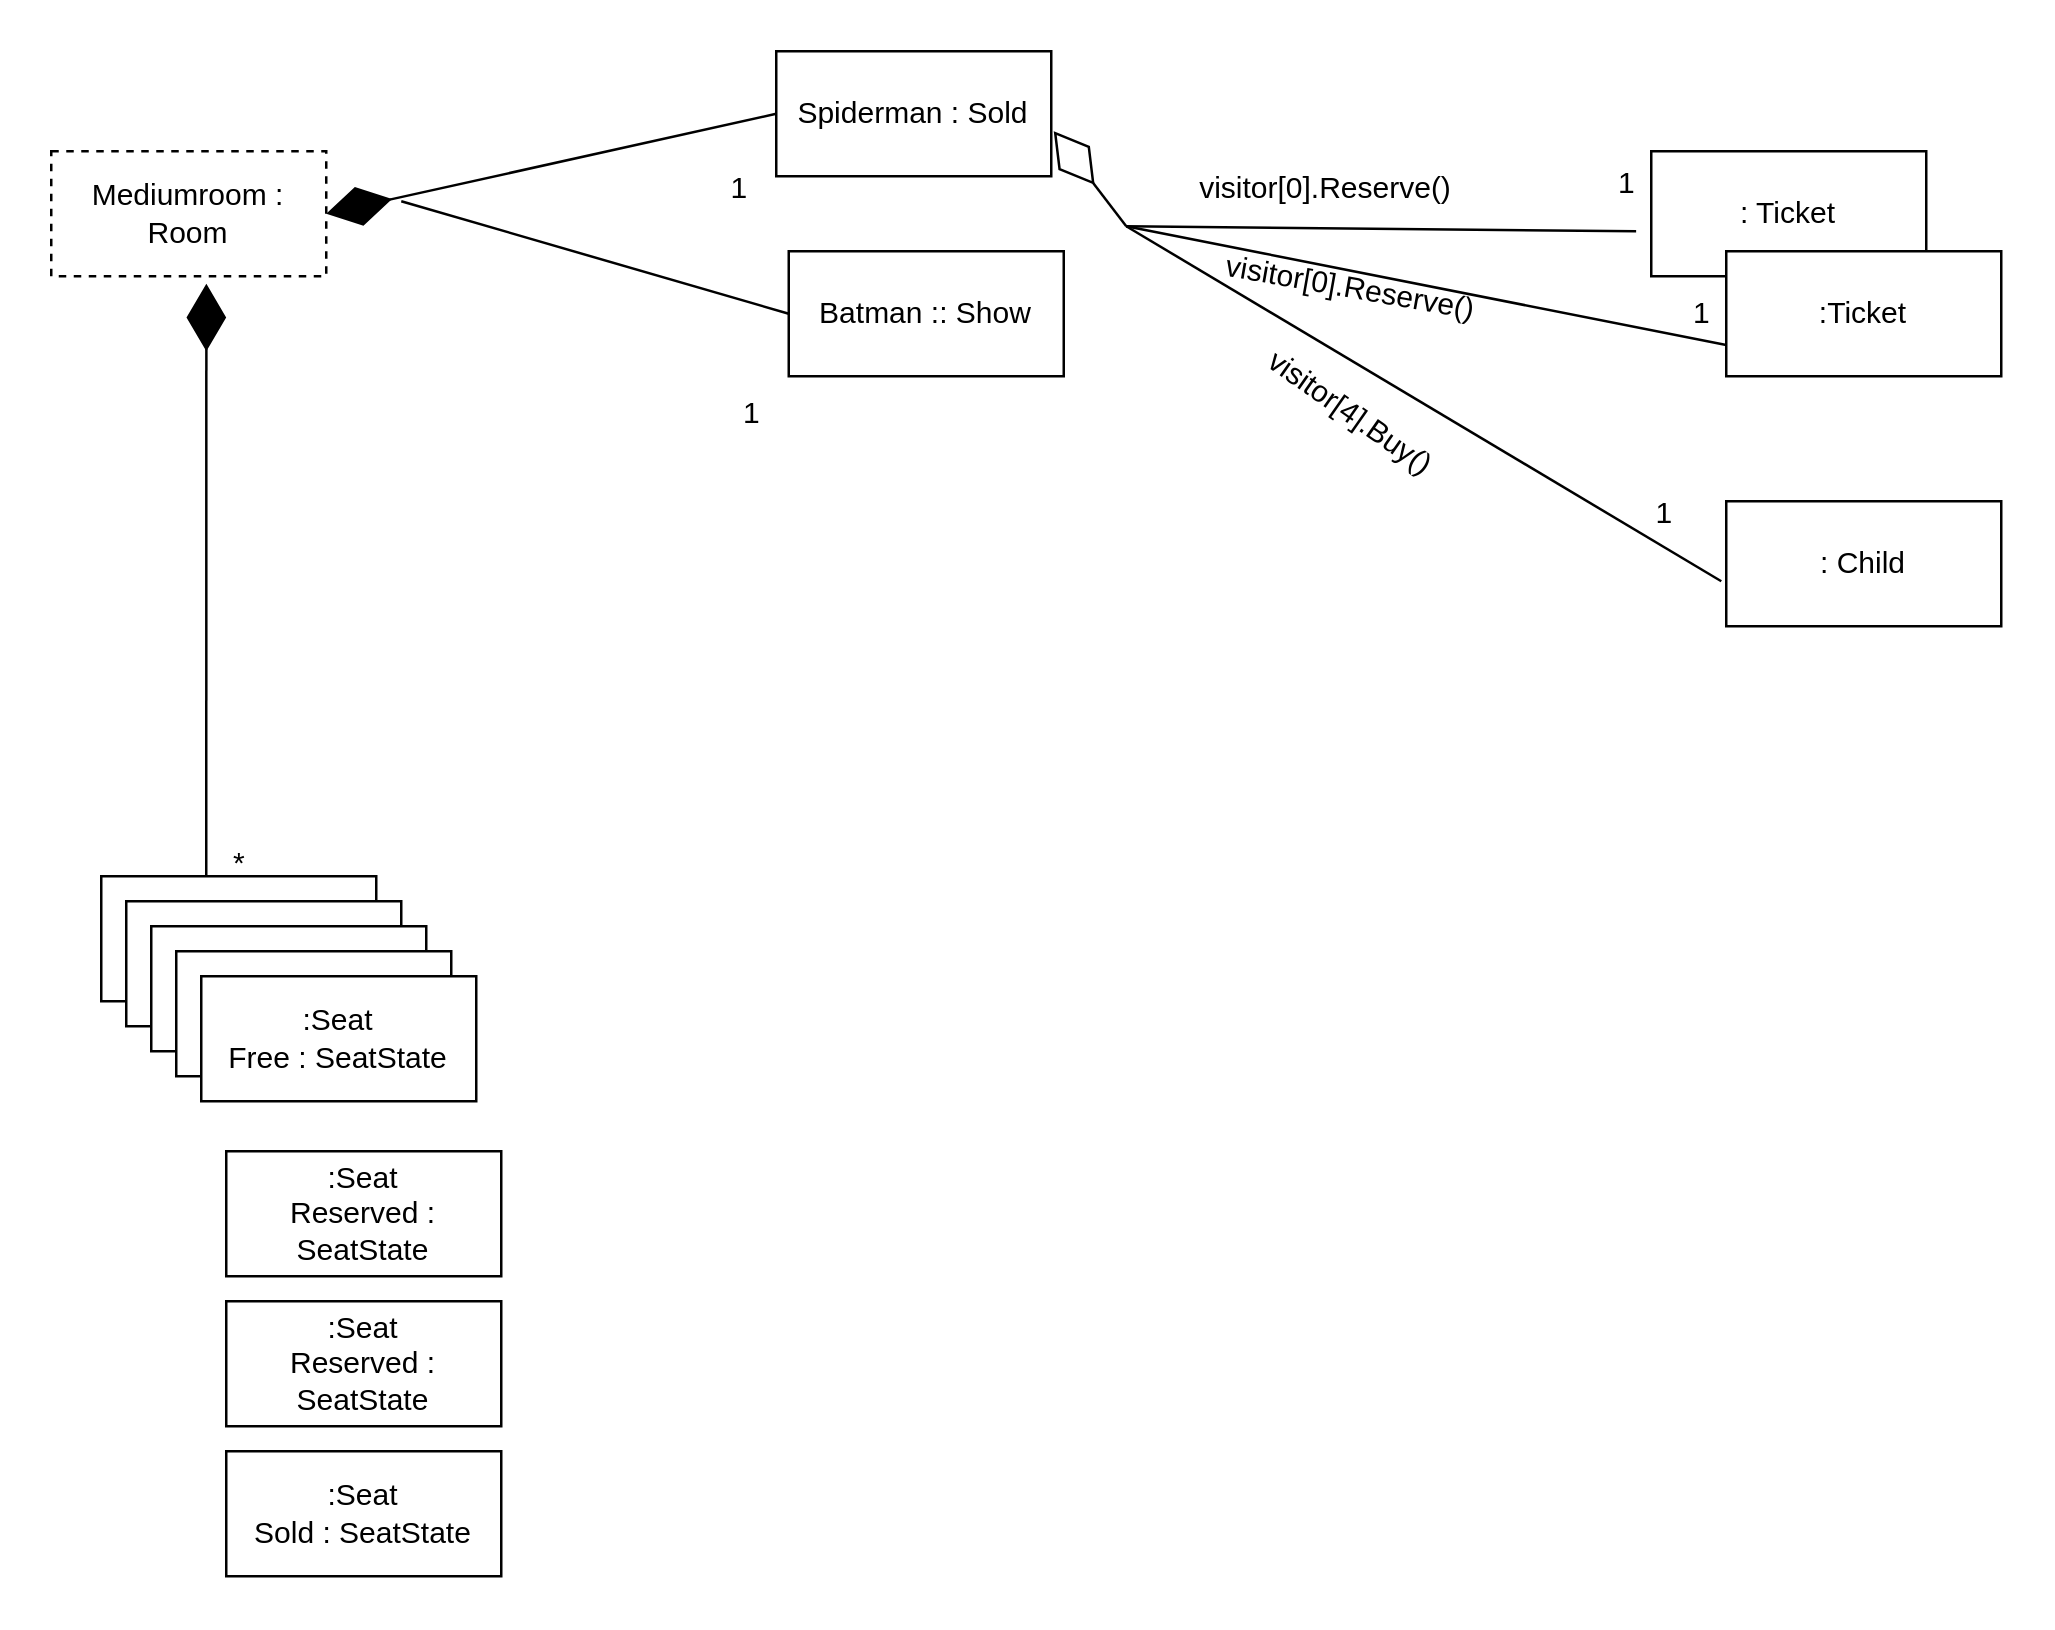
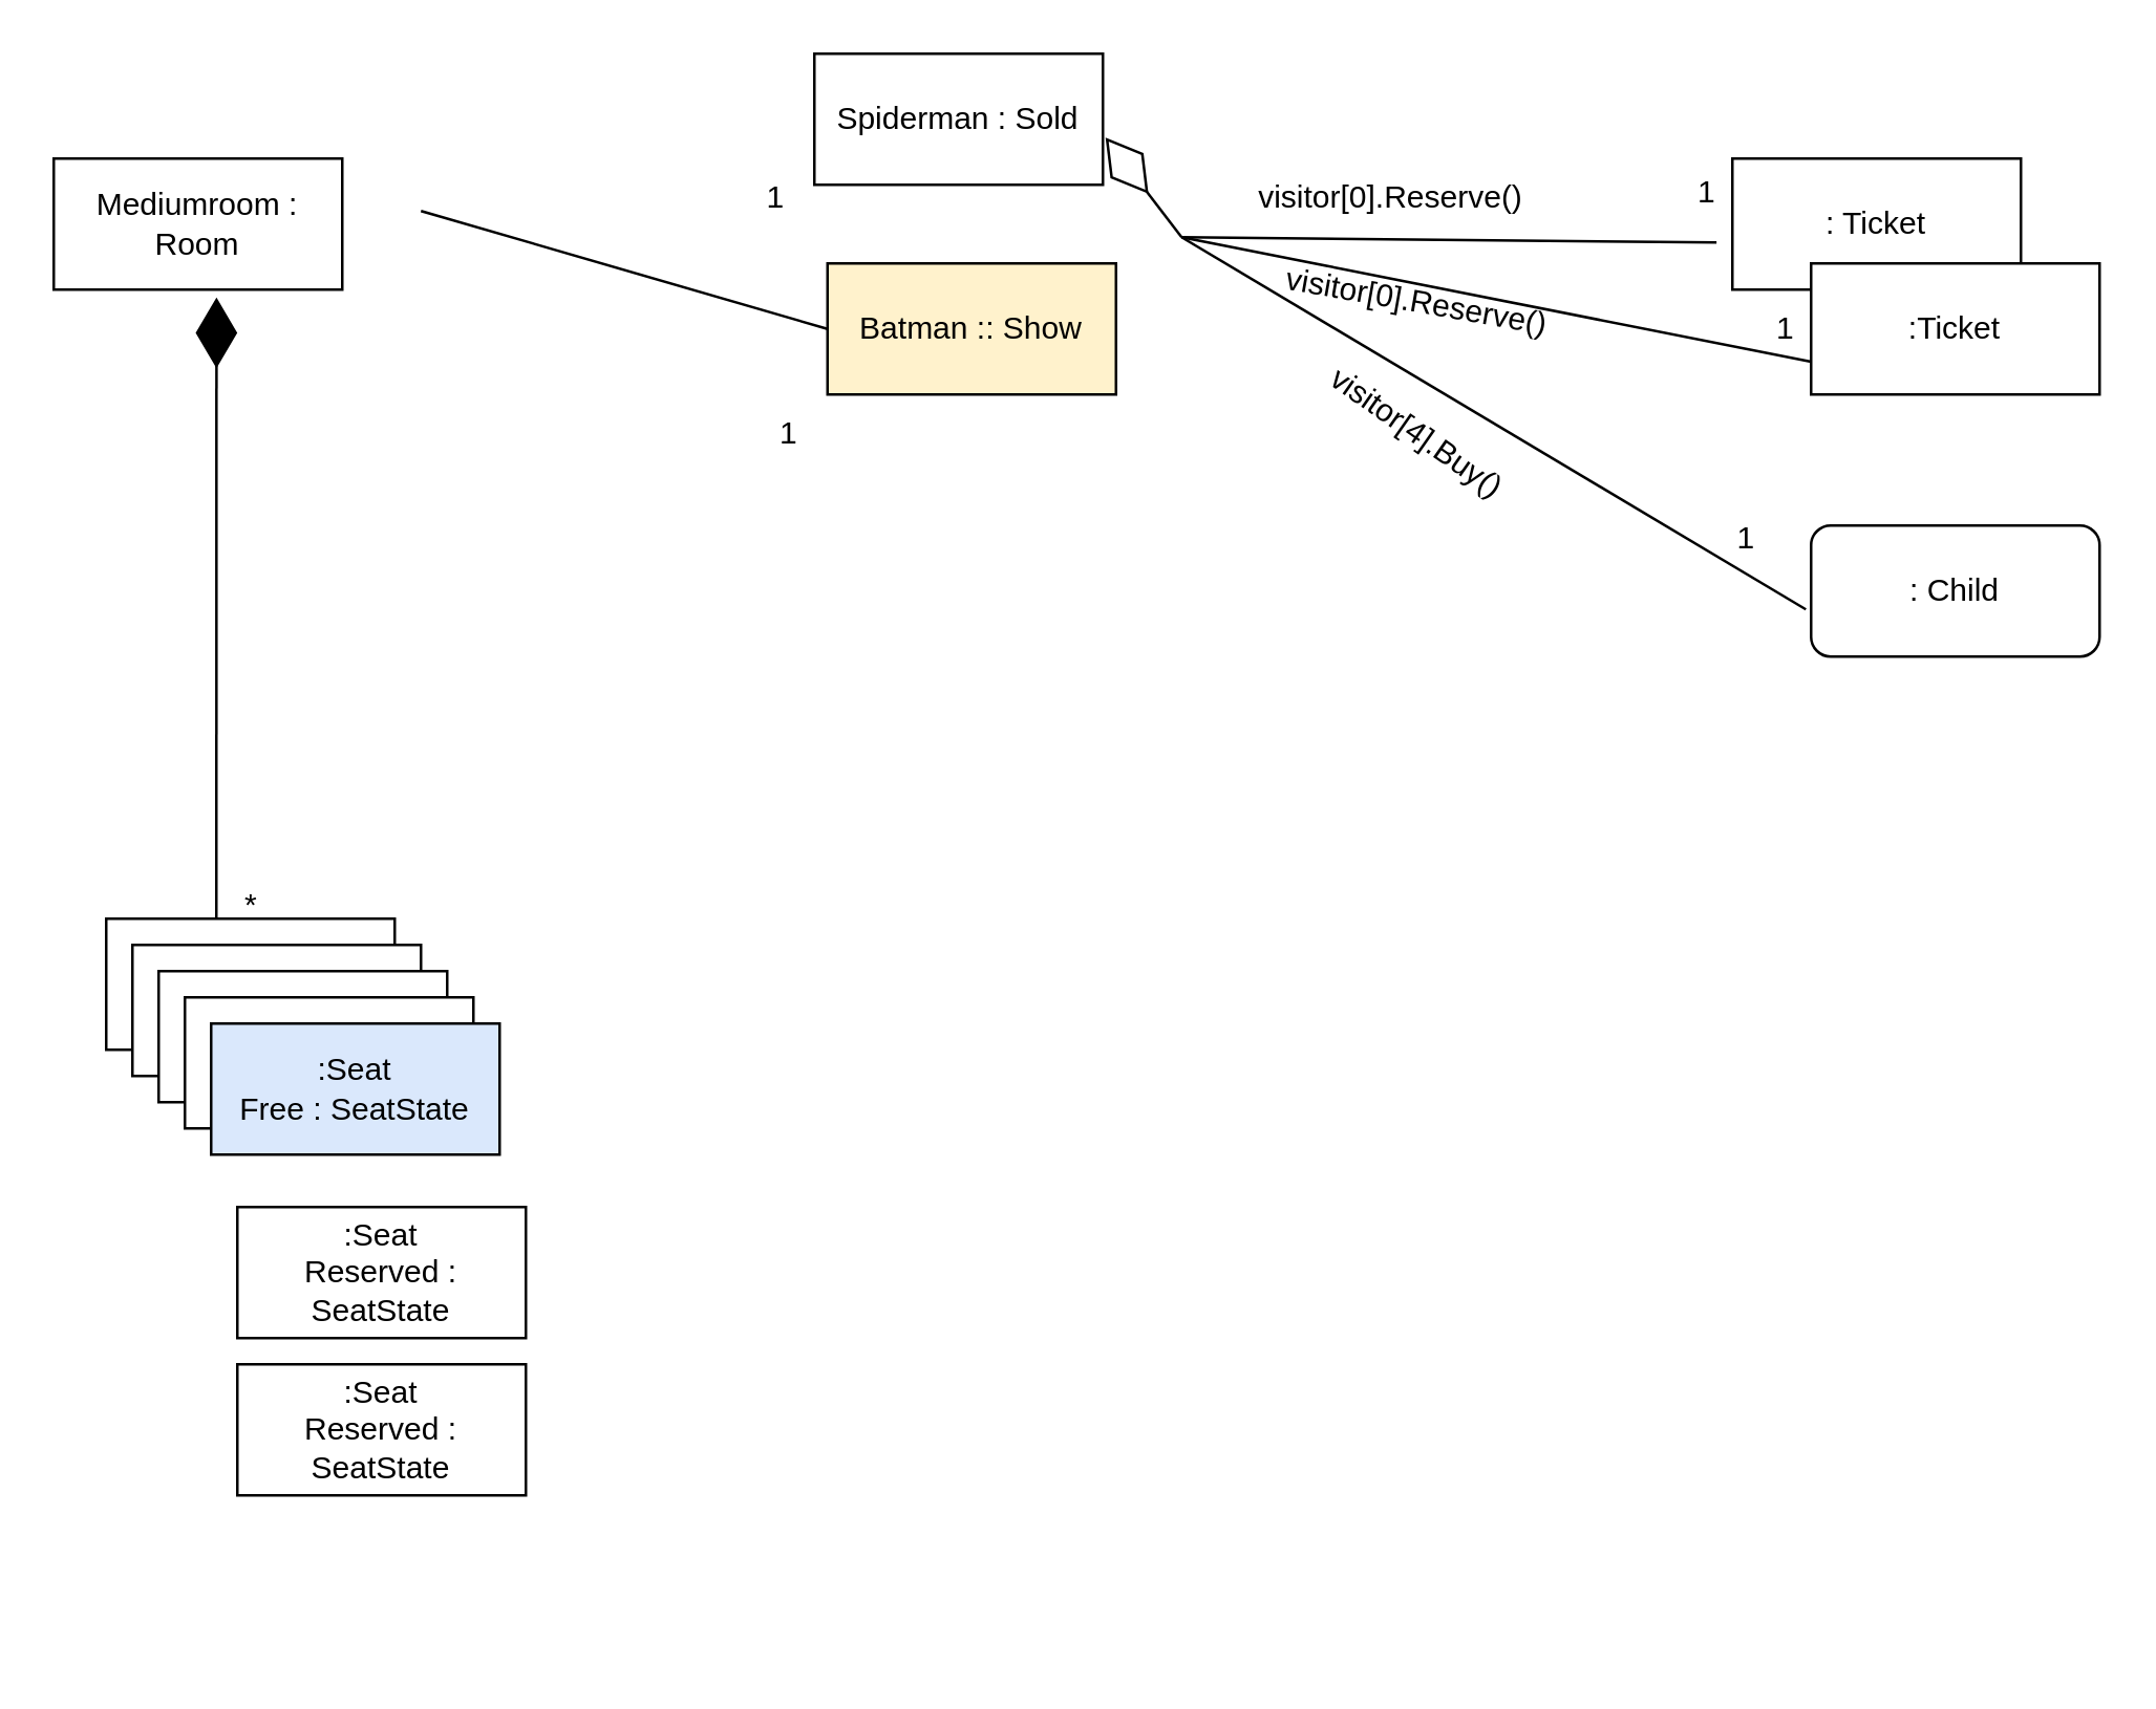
- <mxCell id="3" value="" style="endArrow=diamondThin;endFill=1;endSize=24;html=1;rounded=0;entryX=1;entryY=0.5;entryDx=0;entryDy=0;exitX=0;exitY=0.5;exitDx=0;exitDy=0;" edge="1" parent="1" source="4" target="2"><mxGeometry width="160" relative="1" as="geometry"><mxPoint x="420" y="390" as="sourcePoint" /><mxPoint x="580" y="390" as="targetPoint" /></mxGeometry></mxCell>
- <mxCell id="2" value="Mediumroom : Room" style="html=1;whiteSpace=wrap;dashed=1;" vertex="1" parent="1"><mxGeometry x="20" y="60" width="110" height="50" as="geometry" /></mxCell>
+ <mxCell id="2" value="Mediumroom : Room" style="html=1;whiteSpace=wrap;" vertex="1" parent="1"><mxGeometry x="20" y="60" width="110" height="50" as="geometry" /></mxCell>
- <mxCell id="5" value="Batman :: Show" style="html=1;whiteSpace=wrap;" vertex="1" parent="1"><mxGeometry x="315" y="100" width="110" height="50" as="geometry" /></mxCell>
+ <mxCell id="5" value="Batman :: Show" style="html=1;whiteSpace=wrap;fillColor=#fff2cc;" vertex="1" parent="1"><mxGeometry x="315" y="100" width="110" height="50" as="geometry" /></mxCell>
- <mxCell id="11" value=": Child" style="html=1;whiteSpace=wrap;" vertex="1" parent="1"><mxGeometry x="690" y="200" width="110" height="50" as="geometry" /></mxCell>
+ <mxCell id="11" value=": Child" style="html=1;whiteSpace=wrap;rounded=1;" vertex="1" parent="1"><mxGeometry x="690" y="200" width="110" height="50" as="geometry" /></mxCell>
- <mxCell id="27" value=":Seat&lt;br&gt;Free : SeatState" style="html=1;whiteSpace=wrap;" vertex="1" parent="1"><mxGeometry x="80" y="390" width="110" height="50" as="geometry" /></mxCell>
+ <mxCell id="27" value=":Seat&lt;br&gt;Free : SeatState" style="html=1;whiteSpace=wrap;fillColor=#dae8fc;" vertex="1" parent="1"><mxGeometry x="80" y="390" width="110" height="50" as="geometry" /></mxCell>
- <mxCell id="30" value="&lt;div&gt;:Seat&lt;/div&gt;Sold : SeatState" style="html=1;whiteSpace=wrap;" vertex="1" parent="1"><mxGeometry x="90" y="580" width="110" height="50" as="geometry" /></mxCell>
